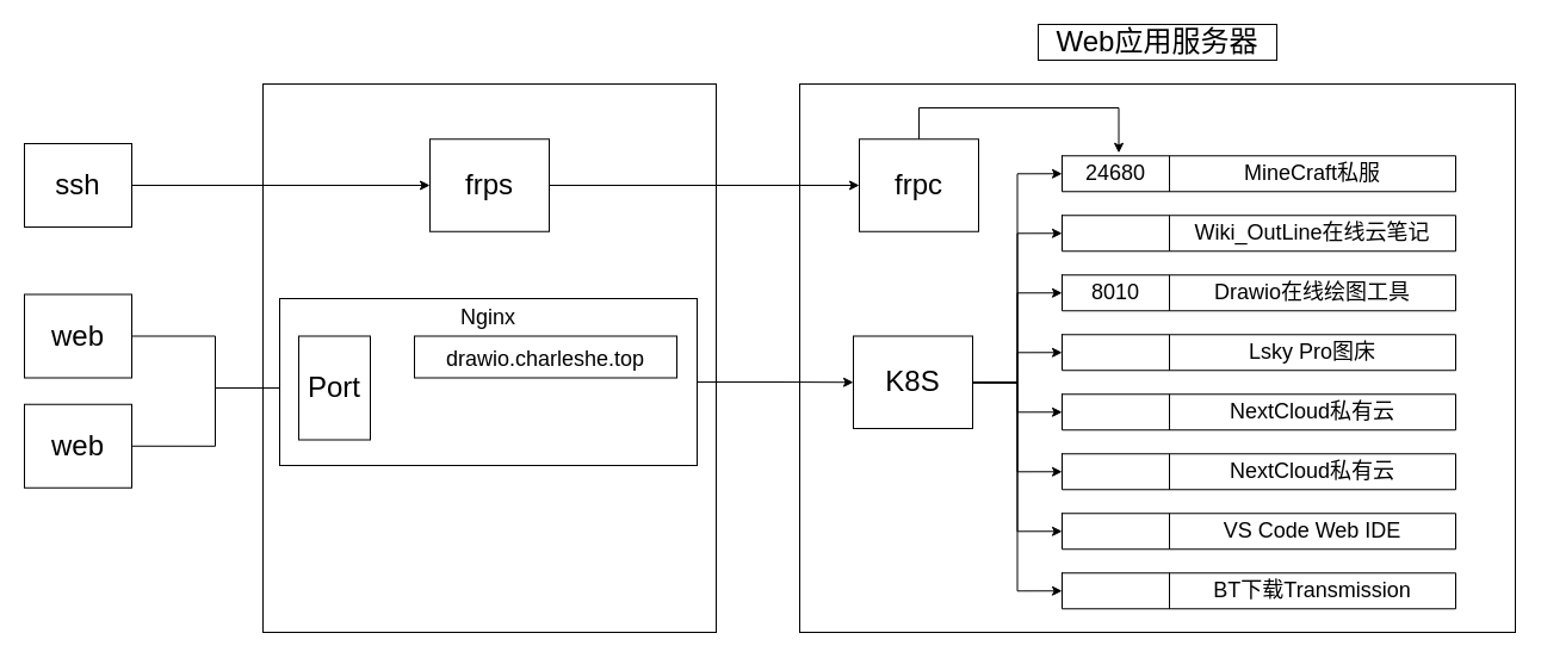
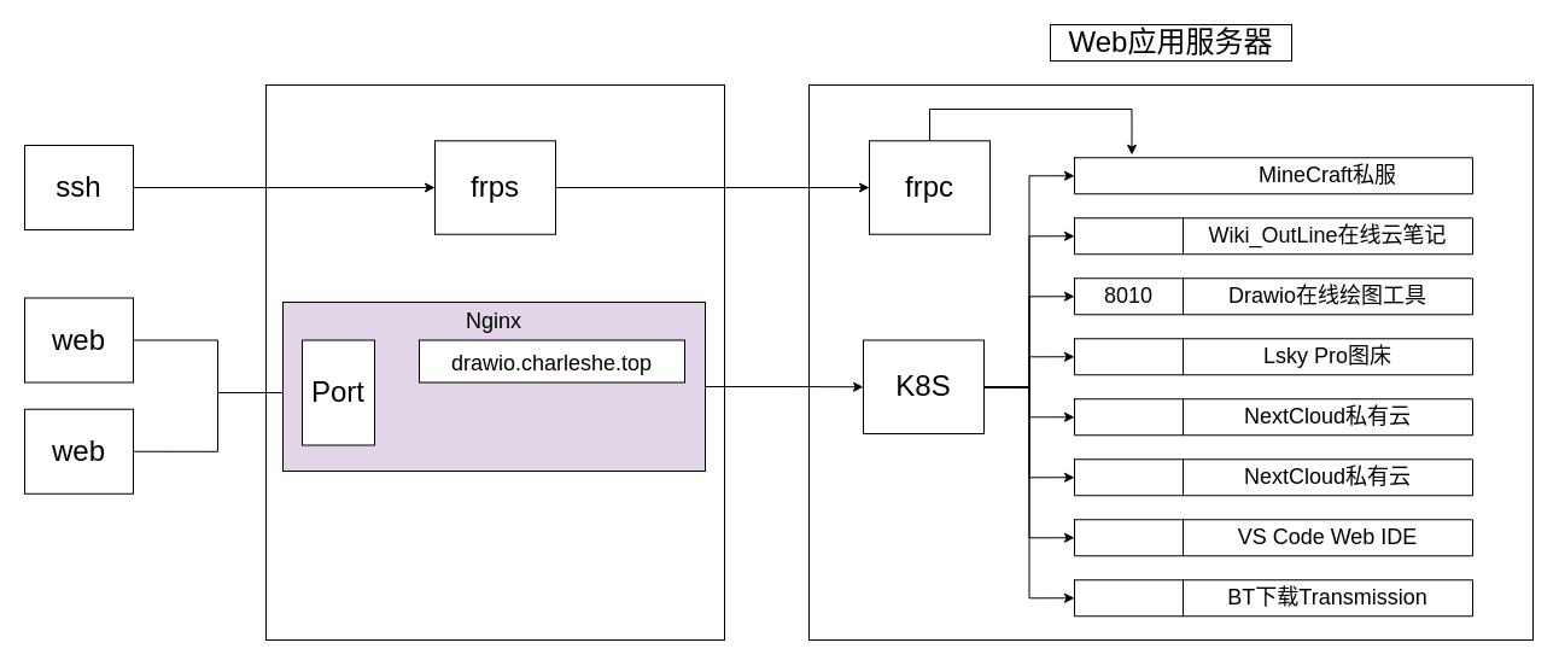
- <mxCell id="10" value="24680" style="shape=partialRectangle;html=1;whiteSpace=wrap;connectable=0;overflow=hidden;fillColor=none;top=0;left=0;bottom=0;right=0;pointerEvents=1;fontSize=18;" parent="9" vertex="1"><mxGeometry width="90" height="30" as="geometry"><mxRectangle width="90" height="30" as="alternateBounds" /></mxGeometry></mxCell>
- <mxCell id="52" value="Nginx&lt;br&gt;&lt;br&gt;&lt;br&gt;&lt;br&gt;&lt;br&gt;&lt;br&gt;" style="rounded=0;whiteSpace=wrap;html=1;fontSize=18;" vertex="1" parent="1"><mxGeometry x="234" y="250" width="350" height="140" as="geometry" /></mxCell>
+ <mxCell id="52" value="Nginx&lt;br&gt;&lt;br&gt;&lt;br&gt;&lt;br&gt;&lt;br&gt;&lt;br&gt;" style="rounded=0;whiteSpace=wrap;html=1;fontSize=18;fillColor=#e1d5e7;" vertex="1" parent="1"><mxGeometry x="234" y="250" width="350" height="140" as="geometry" /></mxCell>
